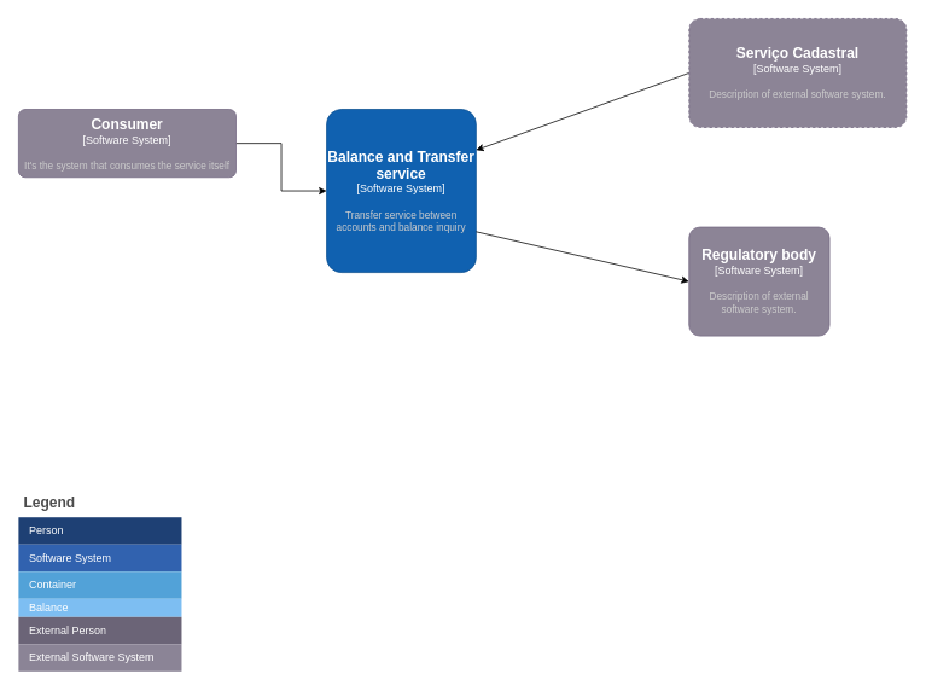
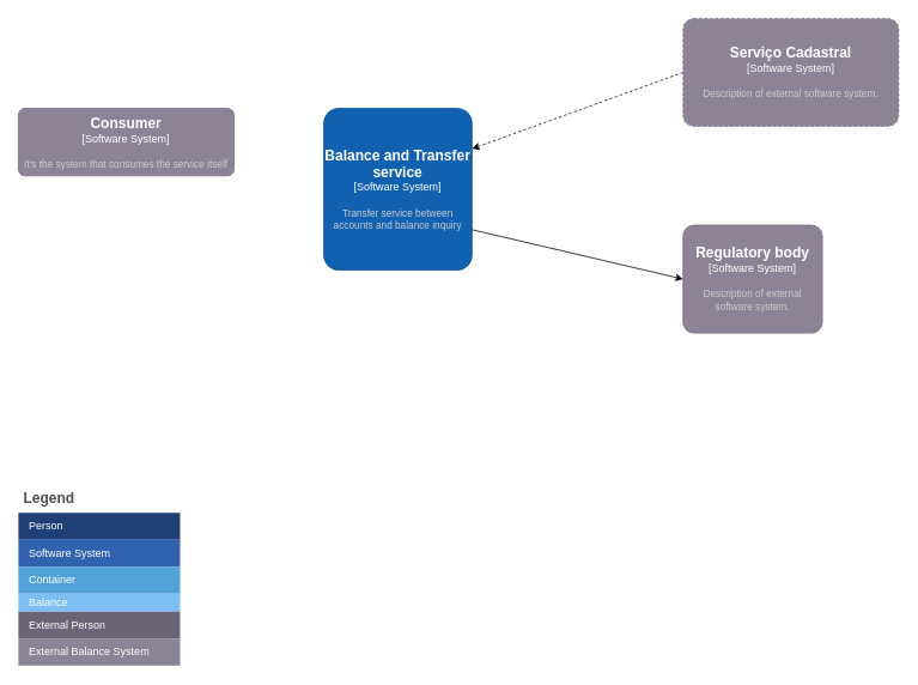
- <mxCell id="5" style="rounded=0;orthogonalLoop=1;jettySize=auto;html=1;entryX=1;entryY=0.25;entryDx=0;entryDy=0;entryPerimeter=0;exitX=0;exitY=0.5;exitDx=0;exitDy=0;exitPerimeter=0;" parent="1" source="7" target="3" edge="1"><mxGeometry relative="1" as="geometry"><mxPoint x="760" y="80" as="sourcePoint" /></mxGeometry></mxCell>
+ <mxCell id="5" style="rounded=0;orthogonalLoop=1;jettySize=auto;html=1;entryX=1;entryY=0.25;entryDx=0;entryDy=0;entryPerimeter=0;exitX=0;exitY=0.5;exitDx=0;exitDy=0;exitPerimeter=0;dashed=1;" parent="1" source="7" target="3" edge="1"><mxGeometry relative="1" as="geometry"><mxPoint x="760" y="80" as="sourcePoint" /></mxGeometry></mxCell>
- <mxCell id="2" style="edgeStyle=orthogonalEdgeStyle;rounded=0;orthogonalLoop=1;jettySize=auto;html=1;exitX=1;exitY=0.5;exitDx=0;exitDy=0;exitPerimeter=0;" parent="1" source="8" target="3" edge="1"><mxGeometry relative="1" as="geometry"><mxPoint x="230" y="180" as="sourcePoint" /></mxGeometry></mxCell>
- <mxCell id="21" value="External Software System" style="shape=partialRectangle;html=1;whiteSpace=wrap;connectable=0;strokeColor=inherit;overflow=hidden;fillColor=#8b8496;top=0;left=0;bottom=0;right=0;pointerEvents=1;fontSize=12;align=left;fontColor=#FFFFFF;gradientColor=none;spacingLeft=10;spacingRight=4;" parent="20" vertex="1"><mxGeometry width="180" height="30" as="geometry"><mxRectangle width="180" height="30" as="alternateBounds" /></mxGeometry></mxCell>
+ <mxCell id="21" value="External Balance System" style="shape=partialRectangle;html=1;whiteSpace=wrap;connectable=0;strokeColor=inherit;overflow=hidden;fillColor=#8b8496;top=0;left=0;bottom=0;right=0;pointerEvents=1;fontSize=12;align=left;fontColor=#FFFFFF;gradientColor=none;spacingLeft=10;spacingRight=4;" parent="20" vertex="1"><mxGeometry width="180" height="30" as="geometry"><mxRectangle width="180" height="30" as="alternateBounds" /></mxGeometry></mxCell>
